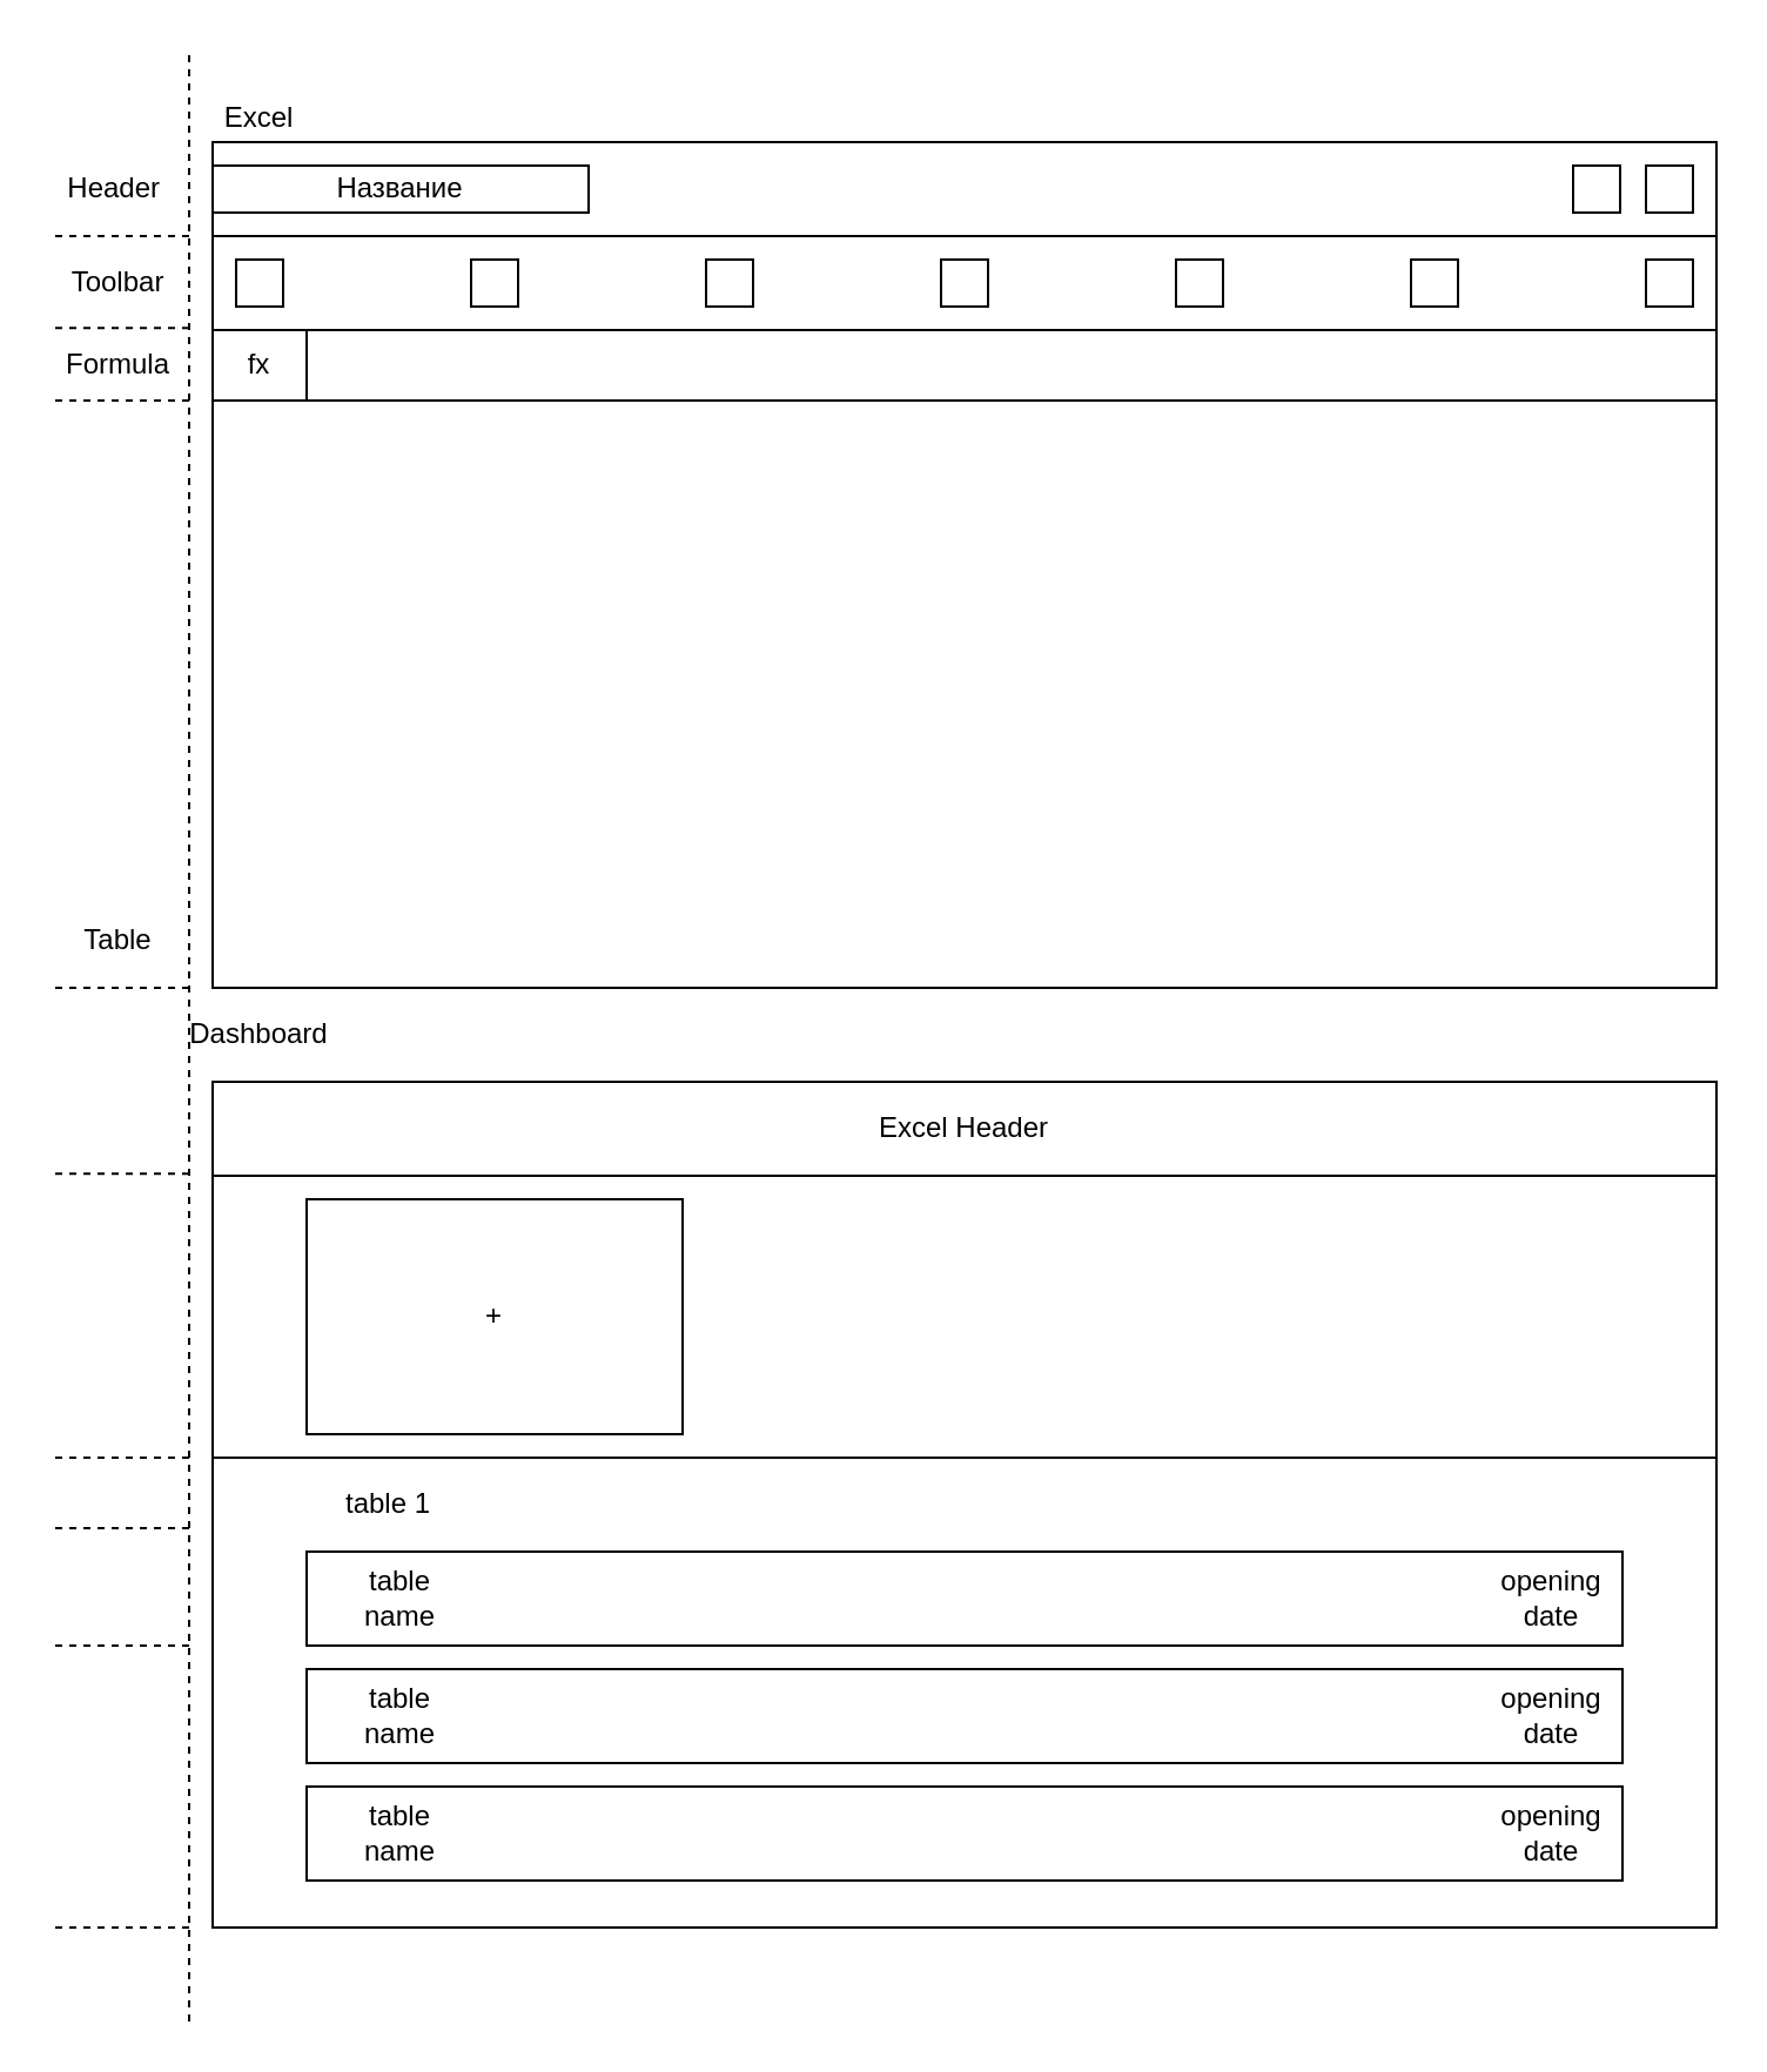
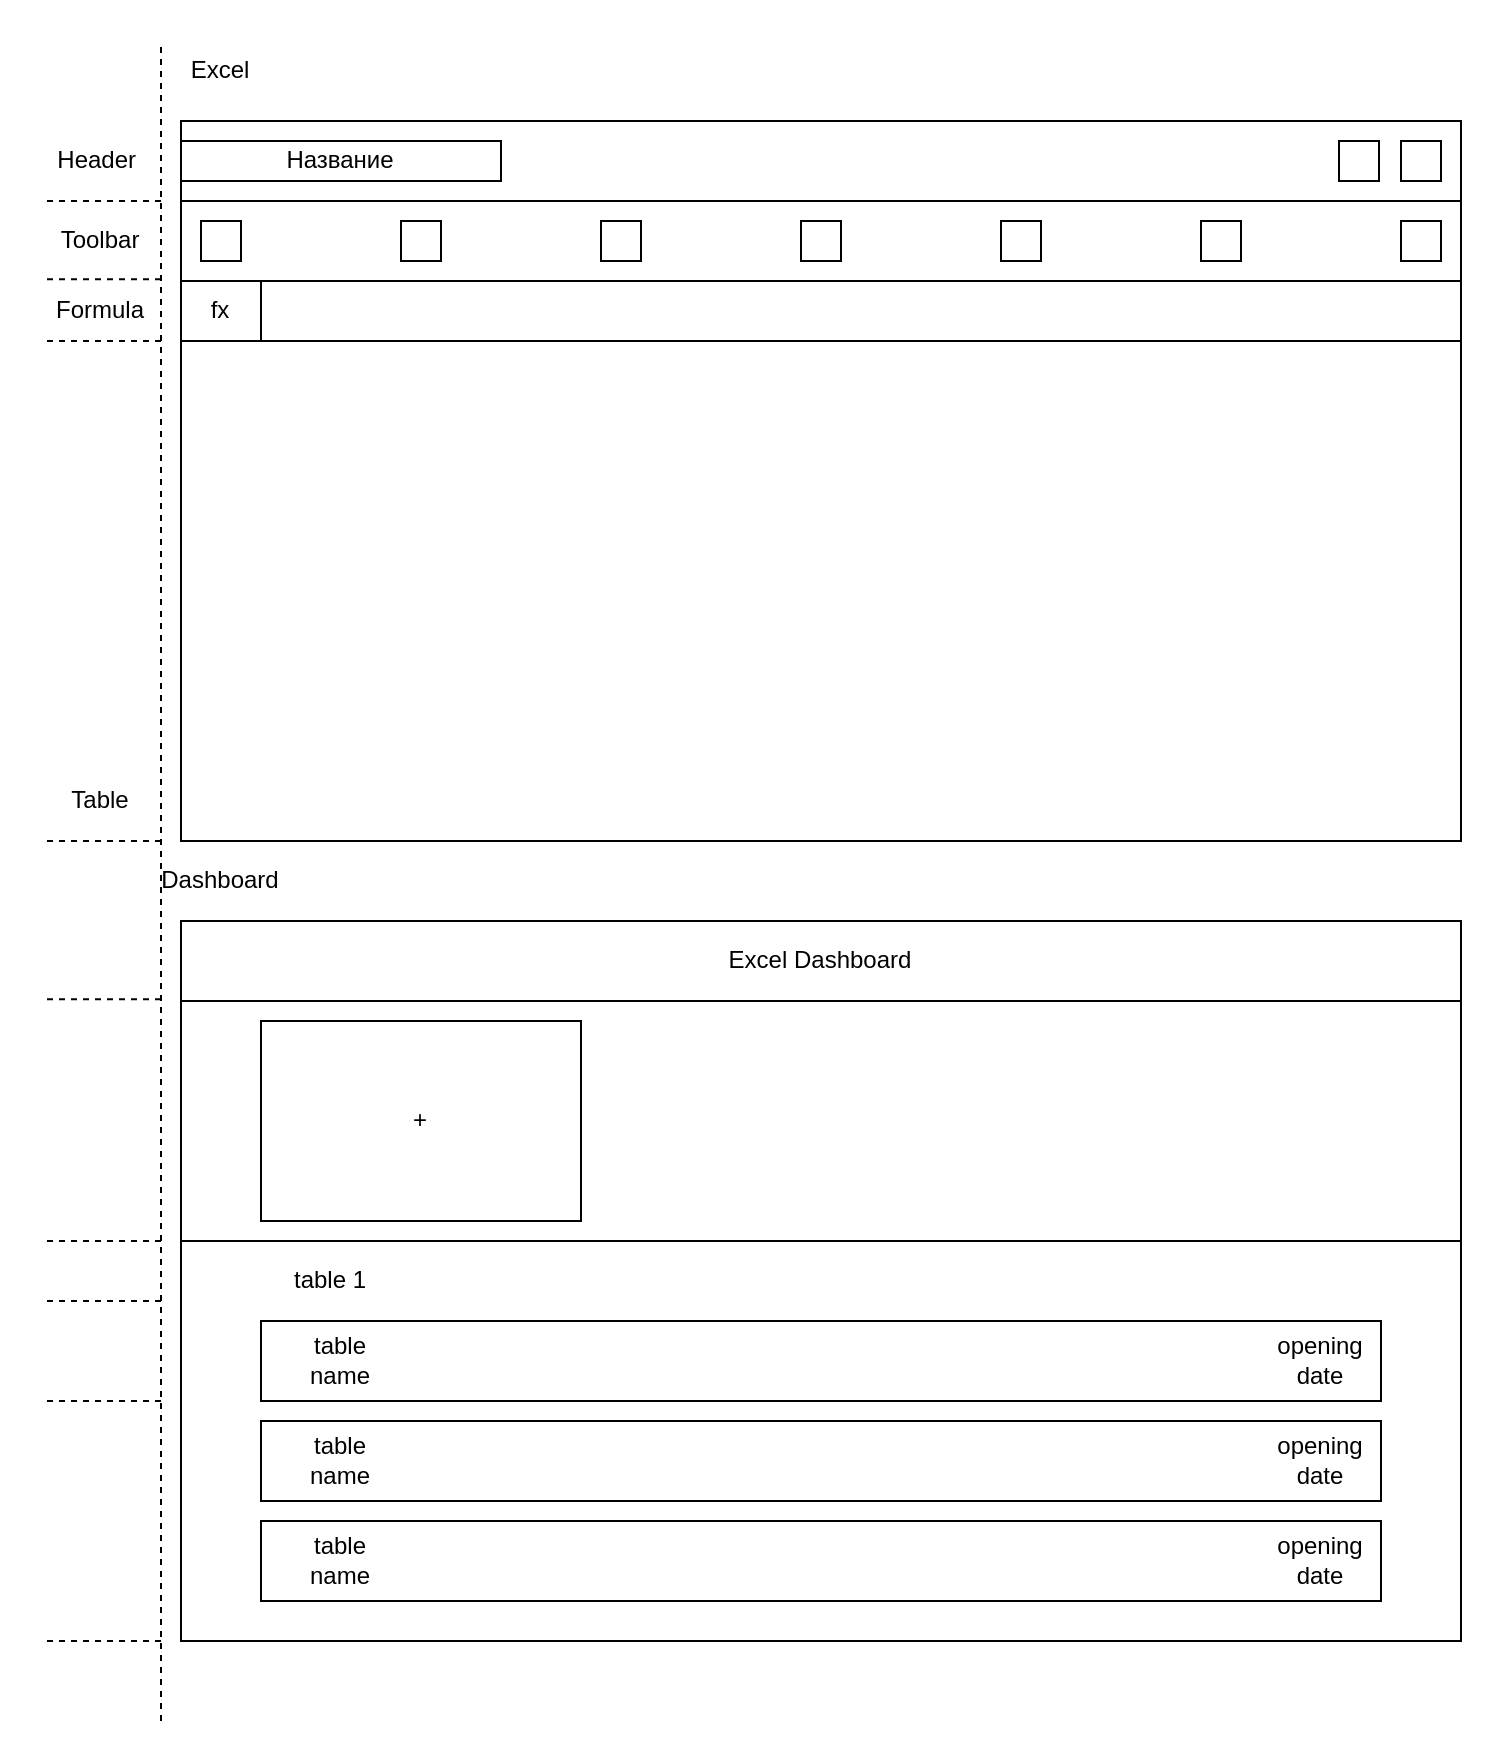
- <mxCell id="3" value="Excel" style="text;html=1;strokeColor=none;fillColor=none;align=center;verticalAlign=middle;whiteSpace=wrap;rounded=0;" parent="1" vertex="1"><mxGeometry x="90" y="40" width="40" height="20" as="geometry" /></mxCell>
+ <mxCell id="3" value="Excel" style="text;html=1;strokeColor=none;fillColor=none;align=center;verticalAlign=middle;whiteSpace=wrap;rounded=0;" parent="1" vertex="1"><mxGeometry x="90" y="25" width="40" height="20" as="geometry" /></mxCell>
- <mxCell id="20" value="Excel Header" style="rounded=0;whiteSpace=wrap;html=1;fillColor=none;" parent="1" vertex="1"><mxGeometry x="90" y="460" width="640" height="40" as="geometry" /></mxCell>
+ <mxCell id="20" value="Excel Dashboard" style="rounded=0;whiteSpace=wrap;html=1;fillColor=none;" parent="1" vertex="1"><mxGeometry x="90" y="460" width="640" height="40" as="geometry" /></mxCell>
